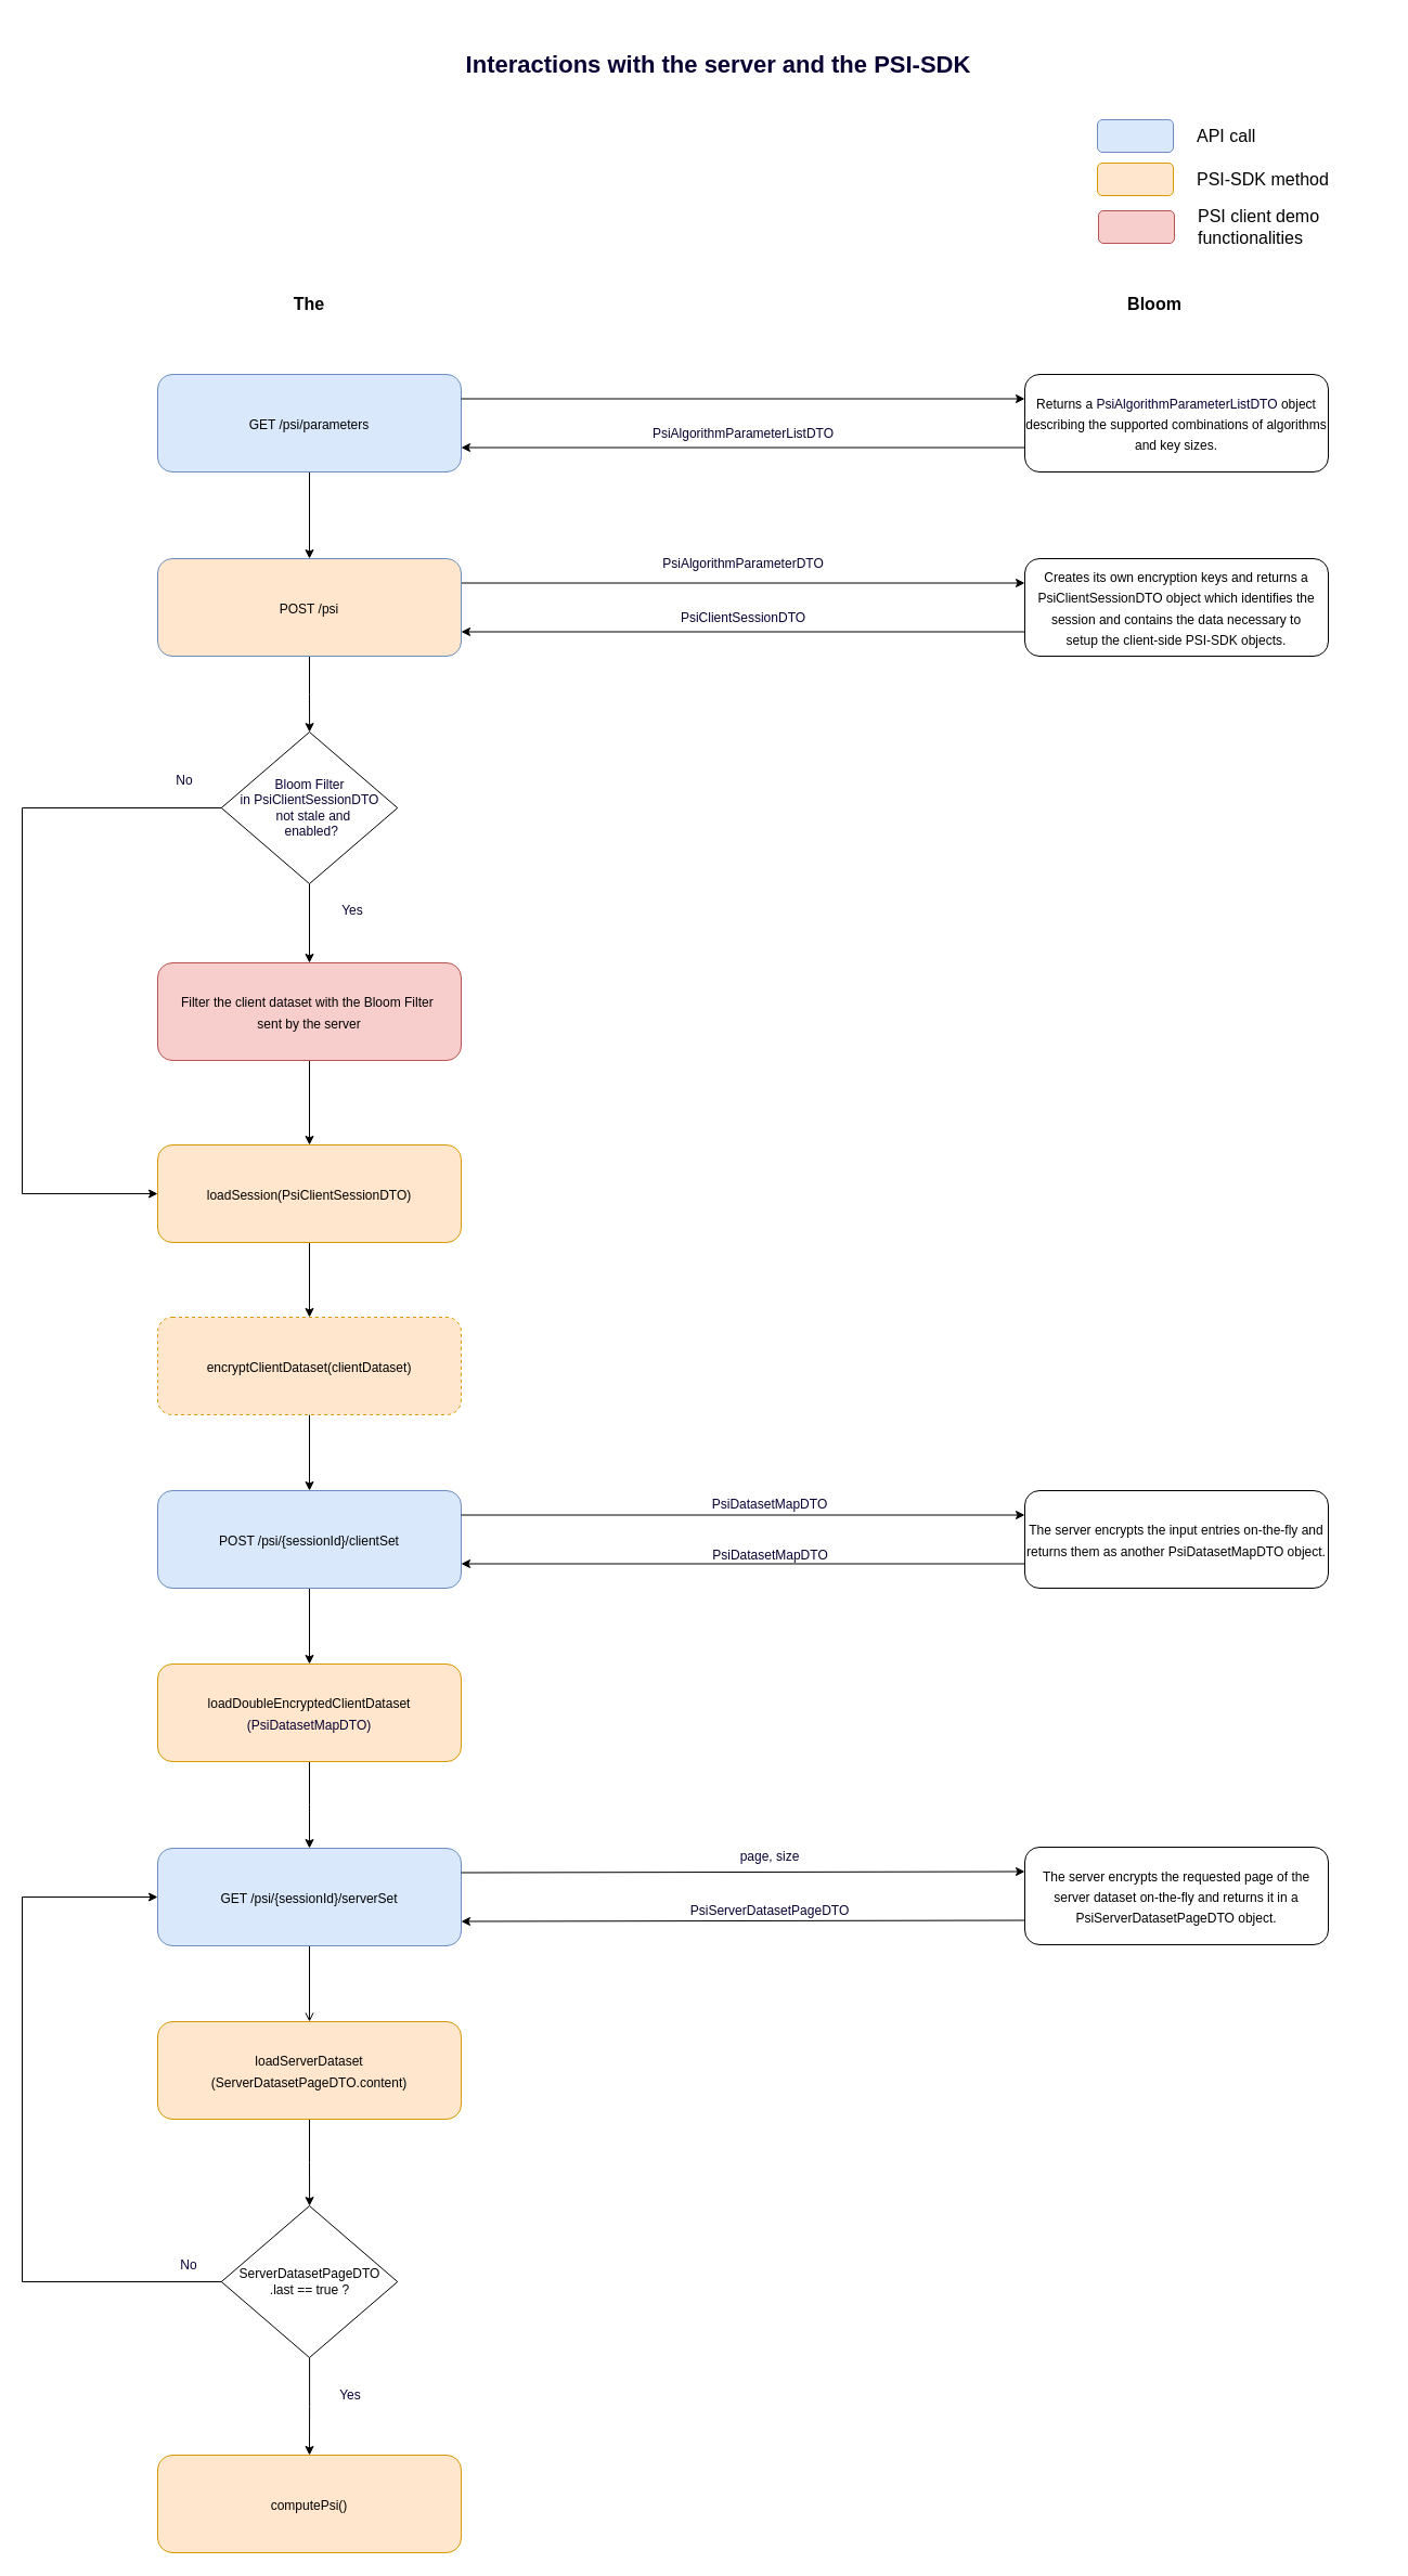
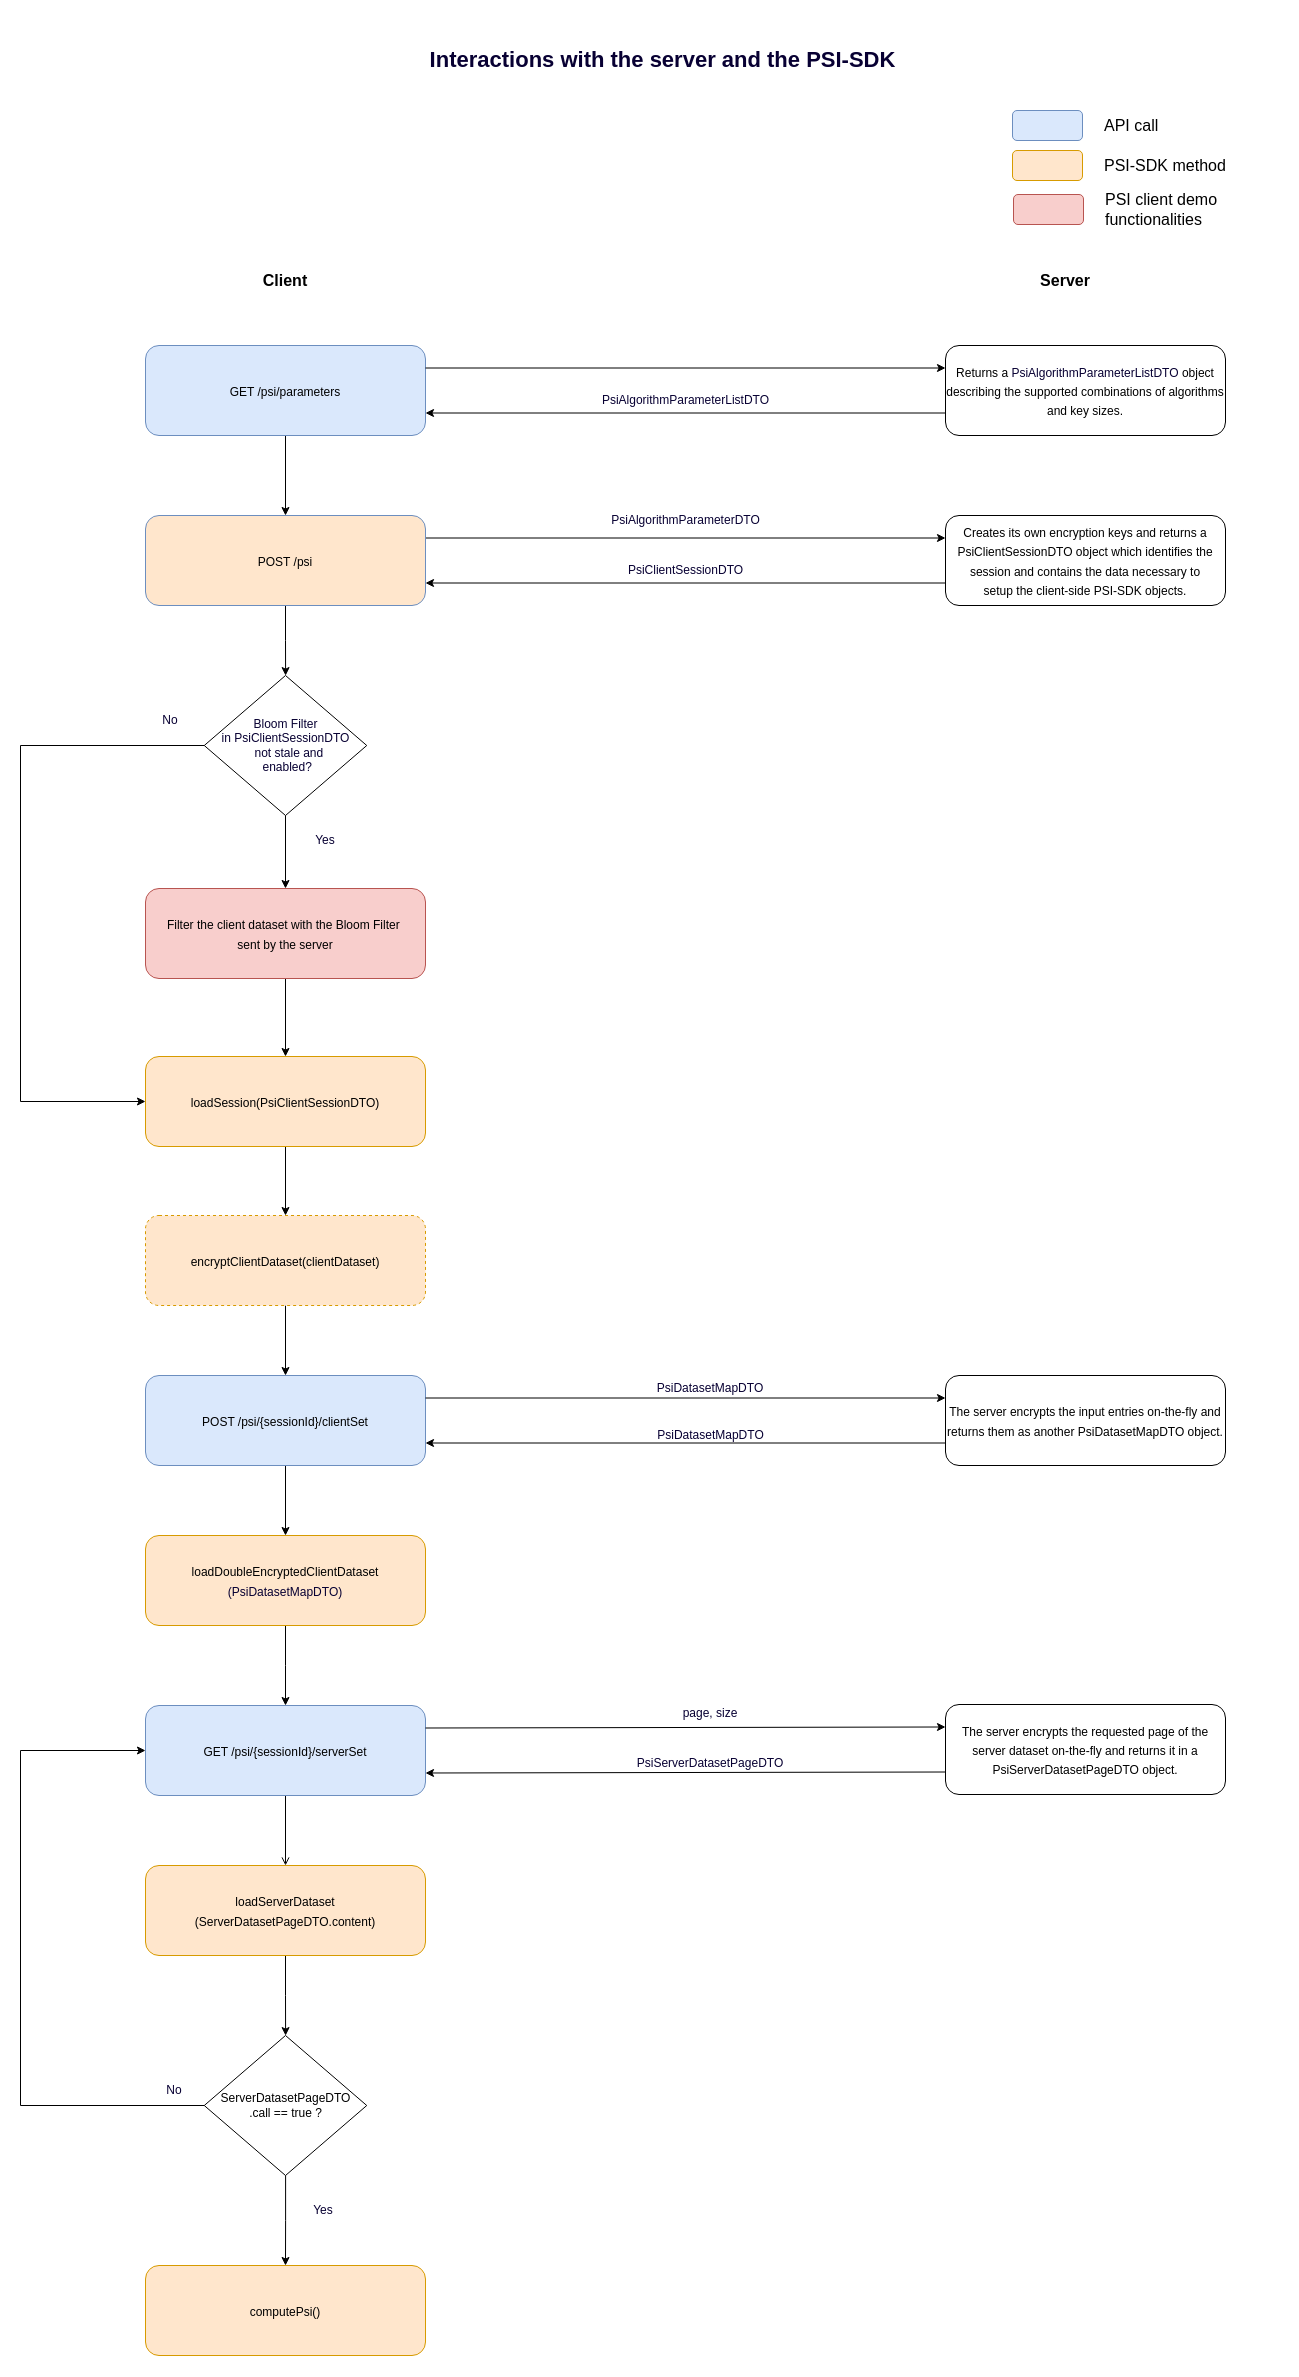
- <mxCell id="2" value="&lt;font style=&quot;font-size: 16px&quot;&gt;&lt;b&gt;The&lt;/b&gt;&lt;/font&gt;" style="text;html=1;strokeColor=none;fillColor=none;align=center;verticalAlign=middle;whiteSpace=wrap;rounded=0;" parent="1" vertex="1"><mxGeometry x="255" y="265" width="60" height="30" as="geometry" /></mxCell>
+ <mxCell id="2" value="&lt;font style=&quot;font-size: 16px&quot;&gt;&lt;b&gt;Client&lt;/b&gt;&lt;/font&gt;" style="text;html=1;strokeColor=none;fillColor=none;align=center;verticalAlign=middle;whiteSpace=wrap;rounded=0;" parent="1" vertex="1"><mxGeometry x="255" y="265" width="60" height="30" as="geometry" /></mxCell>
- <mxCell id="3" value="&lt;font style=&quot;font-size: 16px&quot;&gt;Bloom&lt;/font&gt;" style="text;html=1;strokeColor=none;fillColor=none;align=center;verticalAlign=middle;whiteSpace=wrap;rounded=0;fontStyle=1" parent="1" vertex="1"><mxGeometry x="1035" y="265" width="60" height="30" as="geometry" /></mxCell>
+ <mxCell id="3" value="&lt;font style=&quot;font-size: 16px&quot;&gt;Server&lt;/font&gt;" style="text;html=1;strokeColor=none;fillColor=none;align=center;verticalAlign=middle;whiteSpace=wrap;rounded=0;fontStyle=1" parent="1" vertex="1"><mxGeometry x="1035" y="265" width="60" height="30" as="geometry" /></mxCell>
- <mxCell id="45" value="&lt;span style=&quot;color: rgb(0 , 0 , 0)&quot;&gt;ServerDatasetPageDTO&lt;br&gt;.last == true ?&lt;br&gt;&lt;/span&gt;" style="rhombus;whiteSpace=wrap;html=1;fontSize=12;fontColor=#080033;" parent="1" vertex="1"><mxGeometry x="203.75" y="2035" width="162.5" height="140" as="geometry" /></mxCell>
+ <mxCell id="45" value="&lt;span style=&quot;color: rgb(0 , 0 , 0)&quot;&gt;ServerDatasetPageDTO&lt;br&gt;.call == true ?&lt;br&gt;&lt;/span&gt;" style="rhombus;whiteSpace=wrap;html=1;fontSize=12;fontColor=#080033;" parent="1" vertex="1"><mxGeometry x="203.75" y="2035" width="162.5" height="140" as="geometry" /></mxCell>
